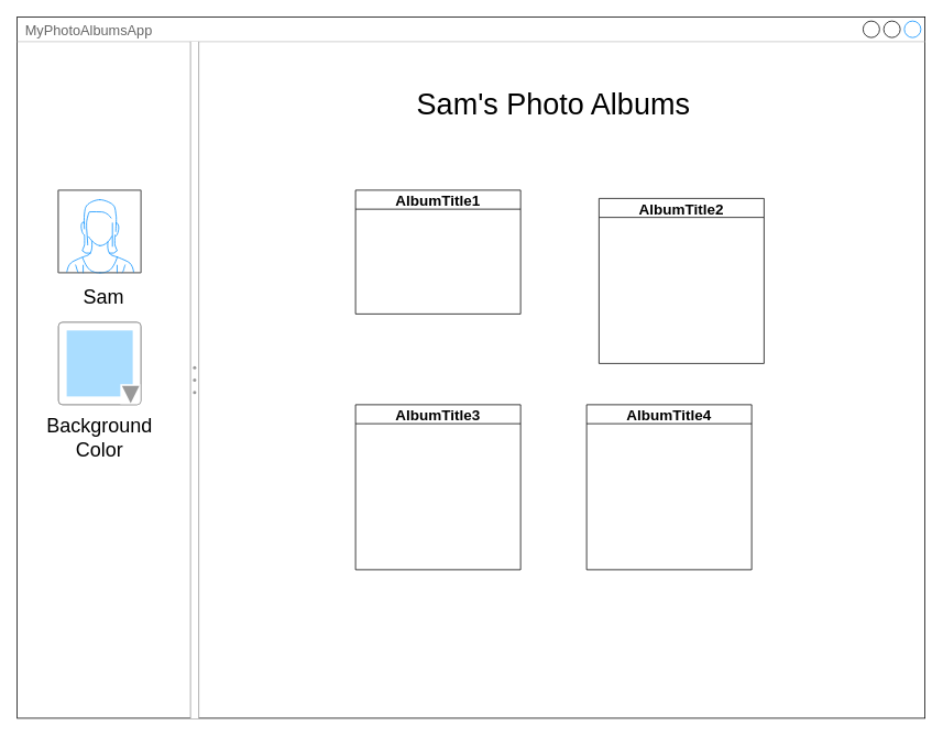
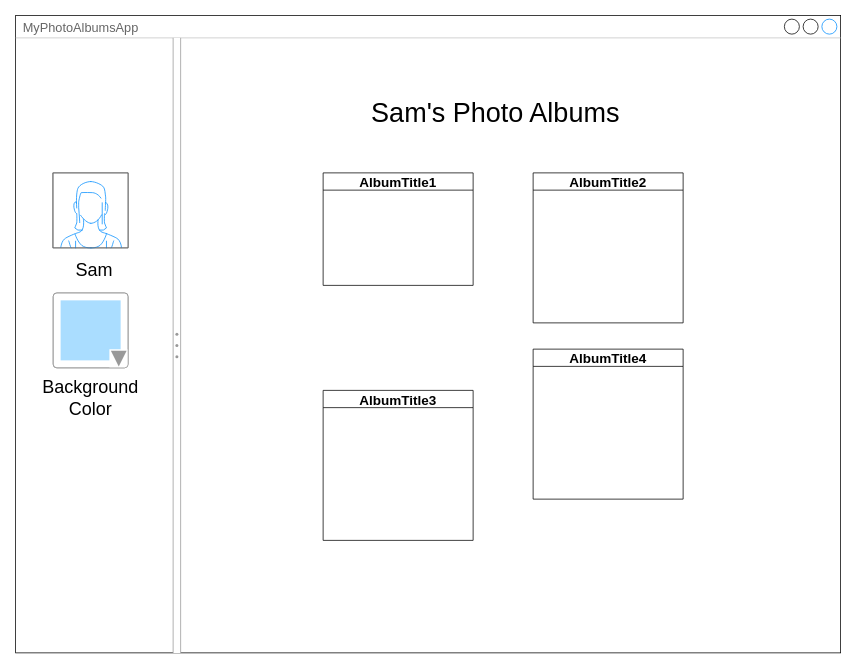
- <mxCell id="8" value="Sam's Photo Albums" style="text;html=1;strokeColor=none;fillColor=none;align=center;verticalAlign=middle;whiteSpace=wrap;rounded=0;fontSize=36;" vertex="1" parent="1"><mxGeometry x="490" y="115" width="360" height="20" as="geometry" /></mxCell>
+ <mxCell id="8" value="Sam's Photo Albums" style="text;html=1;strokeColor=none;fillColor=none;align=center;verticalAlign=middle;whiteSpace=wrap;rounded=0;fontSize=36;" vertex="1" parent="1"><mxGeometry x="480" y="140" width="360" height="20" as="geometry" /></mxCell>
- <mxCell id="10" value="AlbumTitle2" style="swimlane;fontSize=18;" vertex="1" parent="1"><mxGeometry x="725" y="240" width="200" height="200" as="geometry" /></mxCell>
+ <mxCell id="10" value="AlbumTitle2" style="swimlane;fontSize=18;" vertex="1" parent="1"><mxGeometry x="710" y="230" width="200" height="200" as="geometry" /></mxCell>
- <mxCell id="12" value="AlbumTitle3" style="swimlane;fontSize=18;" vertex="1" parent="1"><mxGeometry x="430" y="490" width="200" height="200" as="geometry" /></mxCell>
+ <mxCell id="12" value="AlbumTitle3" style="swimlane;fontSize=18;" vertex="1" parent="1"><mxGeometry x="430" y="520" width="200" height="200" as="geometry" /></mxCell>
- <mxCell id="11" value="AlbumTitle4" style="swimlane;fontSize=18;" vertex="1" parent="1"><mxGeometry x="710" y="490" width="200" height="200" as="geometry" /></mxCell>
+ <mxCell id="11" value="AlbumTitle4" style="swimlane;fontSize=18;" vertex="1" parent="1"><mxGeometry x="710" y="465" width="200" height="200" as="geometry" /></mxCell>
